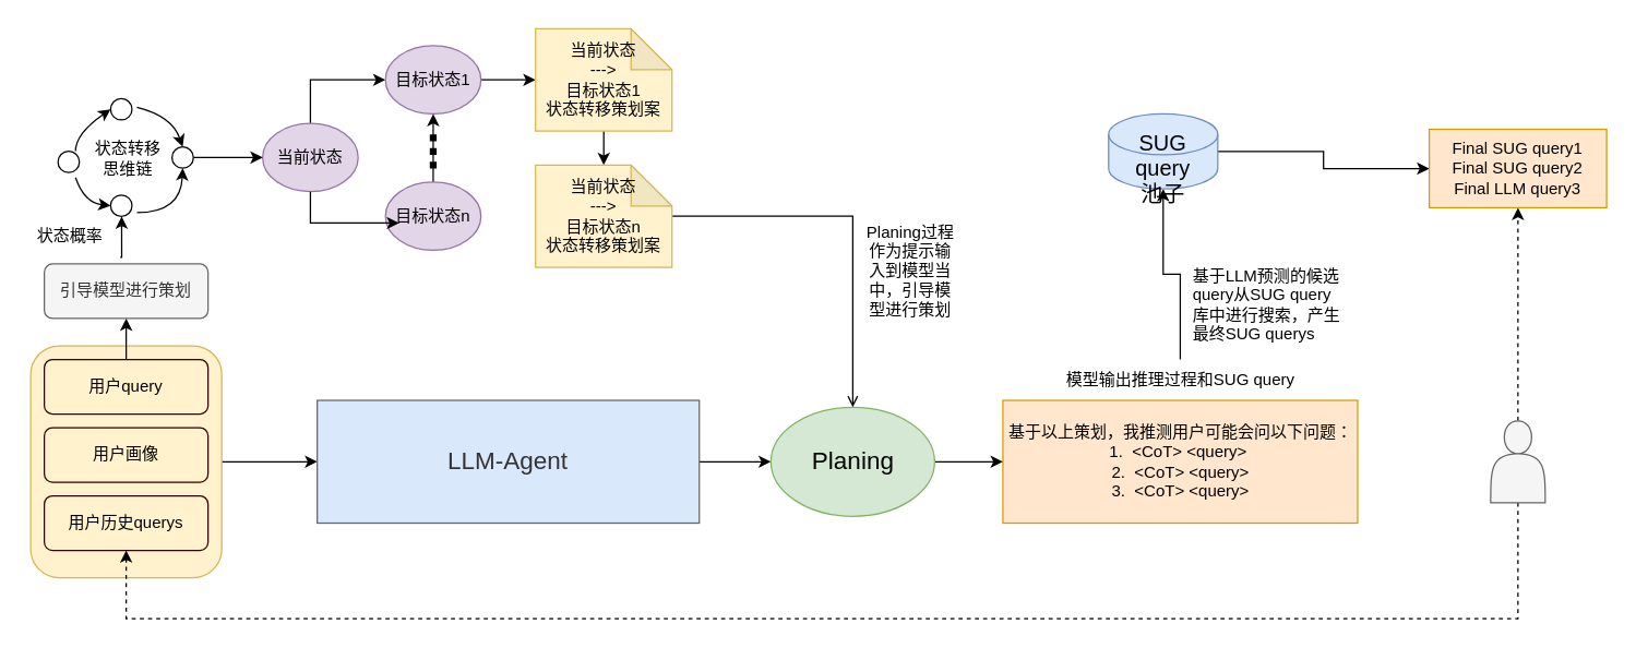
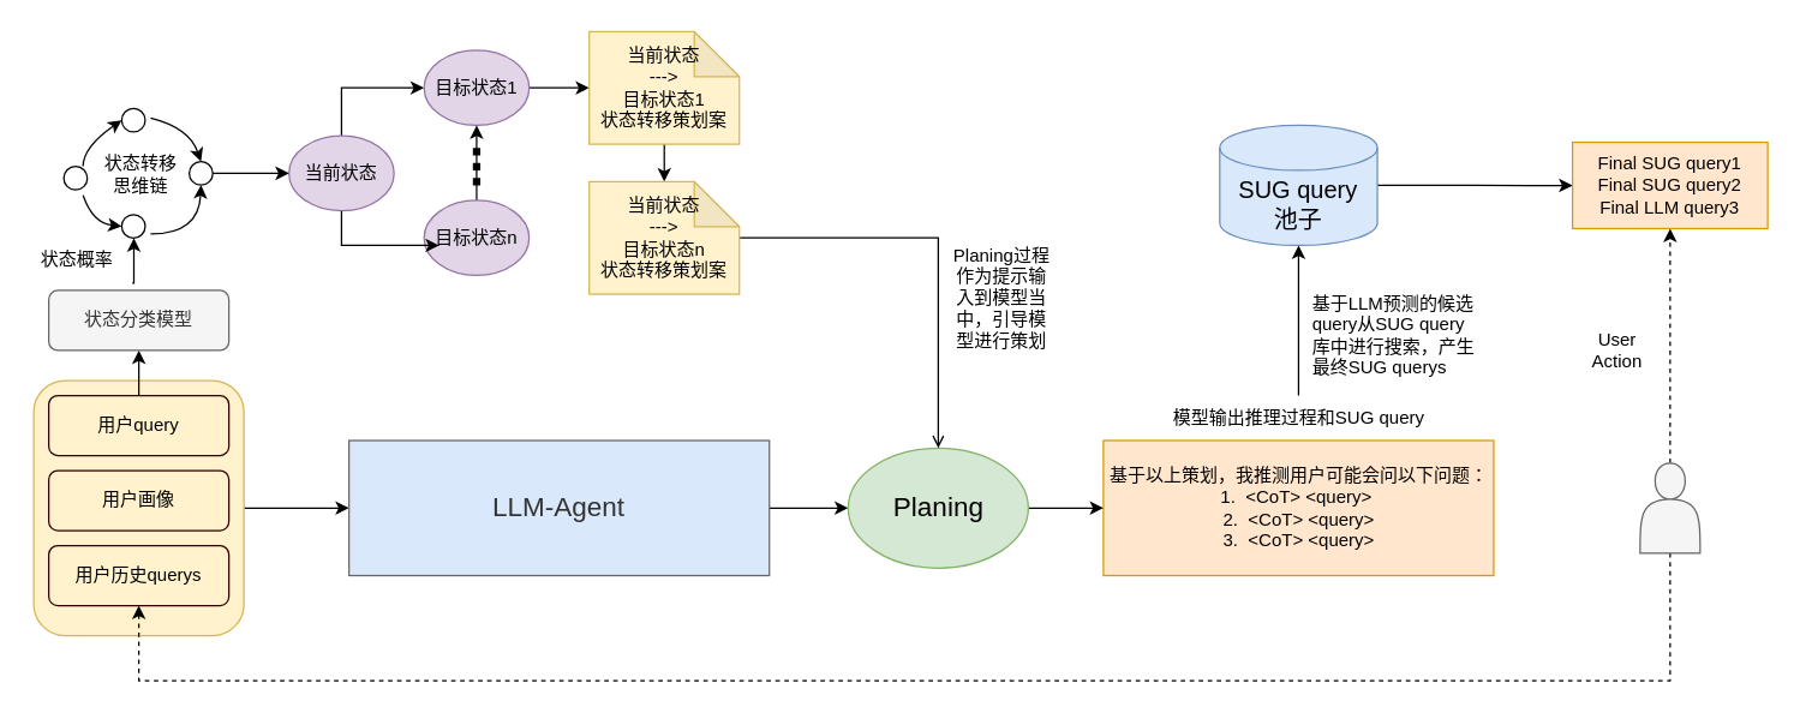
- <mxCell id="20" value="&lt;font style=&quot;font-size: 16px;&quot;&gt;SUG query&lt;br&gt;池子&lt;br&gt;&lt;/font&gt;" style="shape=cylinder3;whiteSpace=wrap;html=1;boundedLbl=1;backgroundOutline=1;size=15;fillColor=#dae8fc;strokeColor=#6c8ebf;" vertex="1" parent="1"><mxGeometry x="812" y="83" width="80" height="55" as="geometry" /></mxCell>
+ <mxCell id="20" value="&lt;font style=&quot;font-size: 16px;&quot;&gt;SUG query&lt;br&gt;池子&lt;br&gt;&lt;/font&gt;" style="shape=cylinder3;whiteSpace=wrap;html=1;boundedLbl=1;backgroundOutline=1;size=15;fillColor=#dae8fc;strokeColor=#6c8ebf;" vertex="1" parent="1"><mxGeometry x="812" y="83" width="105" height="80" as="geometry" /></mxCell>
- <mxCell id="35" value="引导模型进行策划" style="rounded=1;whiteSpace=wrap;html=1;fillColor=#f5f5f5;strokeColor=#666666;fontColor=#333333;" vertex="1" parent="1"><mxGeometry x="32" y="193" width="120" height="40" as="geometry" /></mxCell>
+ <mxCell id="35" value="状态分类模型" style="rounded=1;whiteSpace=wrap;html=1;fillColor=#f5f5f5;strokeColor=#666666;fontColor=#333333;" vertex="1" parent="1"><mxGeometry x="32" y="193" width="120" height="40" as="geometry" /></mxCell>
+ <mxCell id="18" value="User Action" style="text;html=1;strokeColor=none;fillColor=none;align=center;verticalAlign=middle;whiteSpace=wrap;rounded=0;" vertex="1" parent="1"><mxGeometry x="1047" y="223" width="60" height="20" as="geometry" /></mxCell>
